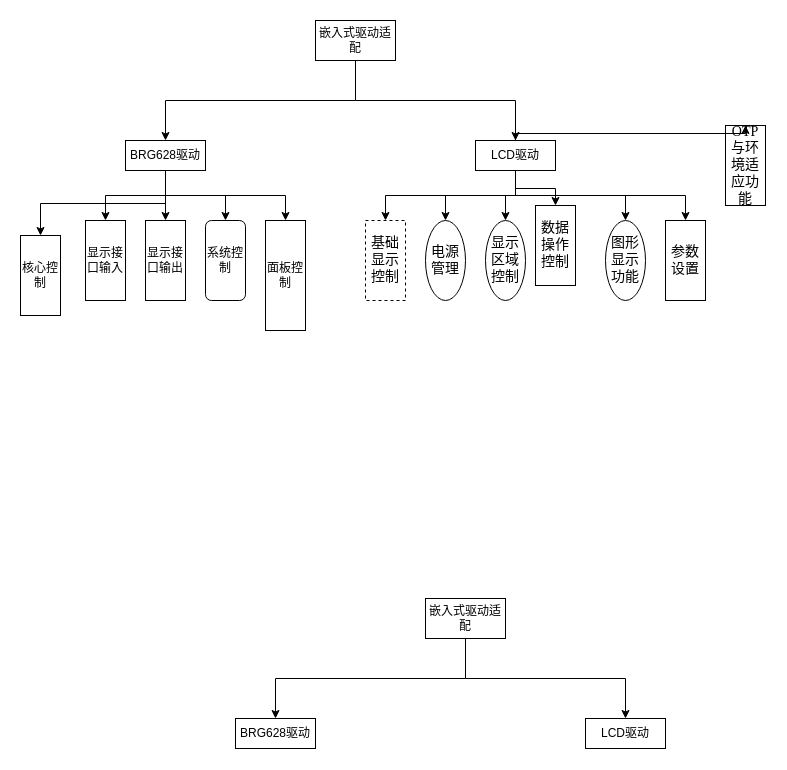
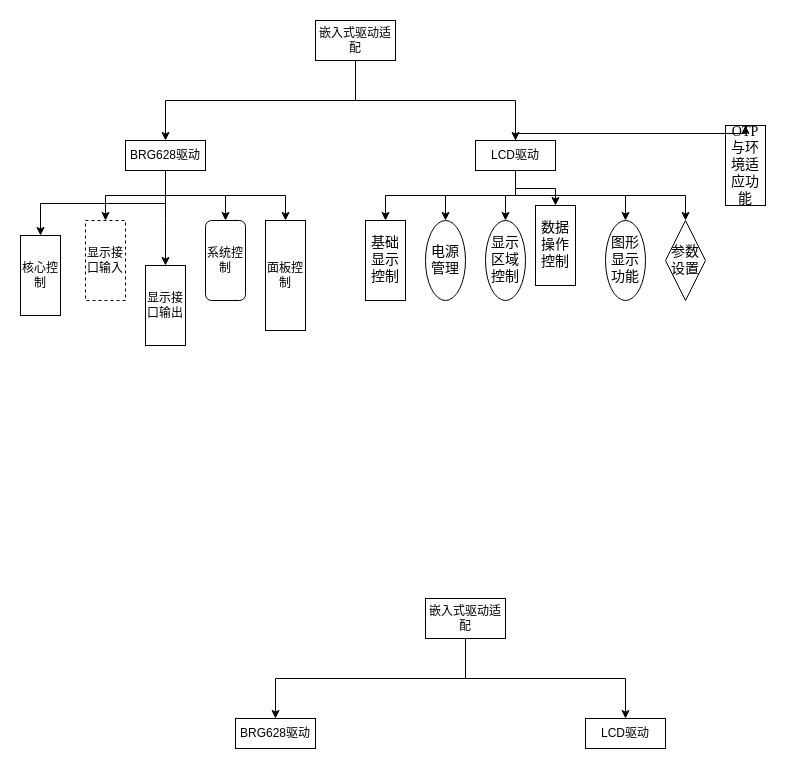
- <mxCell id="20" value="显示接口输入" style="rounded=0;whiteSpace=wrap;html=1;labelBackgroundColor=none;fillColor=none;" parent="1" vertex="1"><mxGeometry x="85" y="220" width="40" height="80" as="geometry" /></mxCell>
+ <mxCell id="20" value="显示接口输入" style="rounded=0;whiteSpace=wrap;html=1;labelBackgroundColor=none;fillColor=none;dashed=1;" parent="1" vertex="1"><mxGeometry x="85" y="220" width="40" height="80" as="geometry" /></mxCell>
- <mxCell id="21" value="显示接口输出" style="rounded=0;whiteSpace=wrap;html=1;labelBackgroundColor=none;fillColor=none;" parent="1" vertex="1"><mxGeometry x="145" y="220" width="40" height="80" as="geometry" /></mxCell>
+ <mxCell id="21" value="显示接口输出" style="rounded=0;whiteSpace=wrap;html=1;labelBackgroundColor=none;fillColor=none;" parent="1" vertex="1"><mxGeometry x="145" y="265" width="40" height="80" as="geometry" /></mxCell>
- <mxCell id="24" value="&lt;p class=&quot;MsoNormal&quot;&gt;&lt;span style=&quot;mso-spacerun:'yes';font-family:宋体;mso-ascii-font-family:'Times New Roman';&lt;br/&gt;mso-hansi-font-family:'Times New Roman';mso-bidi-font-family:'Times New Roman';font-size:10.5pt;&lt;br/&gt;mso-font-kerning:1.0pt;&quot;&gt;基础显示控制&lt;/span&gt;&lt;/p&gt;" style="rounded=0;whiteSpace=wrap;html=1;labelBackgroundColor=none;fillColor=none;dashed=1;" parent="1" vertex="1"><mxGeometry x="365" y="220" width="40" height="80" as="geometry" /></mxCell>
+ <mxCell id="24" value="&lt;p class=&quot;MsoNormal&quot;&gt;&lt;span style=&quot;mso-spacerun:'yes';font-family:宋体;mso-ascii-font-family:'Times New Roman';&lt;br/&gt;mso-hansi-font-family:'Times New Roman';mso-bidi-font-family:'Times New Roman';font-size:10.5pt;&lt;br/&gt;mso-font-kerning:1.0pt;&quot;&gt;基础显示控制&lt;/span&gt;&lt;/p&gt;" style="rounded=0;whiteSpace=wrap;html=1;labelBackgroundColor=none;fillColor=none;" parent="1" vertex="1"><mxGeometry x="365" y="220" width="40" height="80" as="geometry" /></mxCell>
- <mxCell id="29" value="&lt;p class=&quot;MsoNormal&quot;&gt;&lt;span style=&quot;mso-spacerun:'yes';font-family:宋体;mso-ascii-font-family:'Times New Roman';&lt;br/&gt;mso-hansi-font-family:'Times New Roman';mso-bidi-font-family:'Times New Roman';font-size:10.5pt;&lt;br/&gt;mso-font-kerning:1.0pt;&quot;&gt;参数设置&lt;/span&gt;&lt;/p&gt;" style="rounded=0;whiteSpace=wrap;html=1;labelBackgroundColor=none;fillColor=none;" parent="1" vertex="1"><mxGeometry x="665" y="220" width="40" height="80" as="geometry" /></mxCell>
+ <mxCell id="29" value="&lt;p class=&quot;MsoNormal&quot;&gt;&lt;span style=&quot;mso-spacerun:'yes';font-family:宋体;mso-ascii-font-family:'Times New Roman';&lt;br/&gt;mso-hansi-font-family:'Times New Roman';mso-bidi-font-family:'Times New Roman';font-size:10.5pt;&lt;br/&gt;mso-font-kerning:1.0pt;&quot;&gt;参数设置&lt;/span&gt;&lt;/p&gt;" style="rhombus;whiteSpace=wrap;html=1;labelBackgroundColor=none;fillColor=none;" parent="1" vertex="1"><mxGeometry x="665" y="220" width="40" height="80" as="geometry" /></mxCell>
